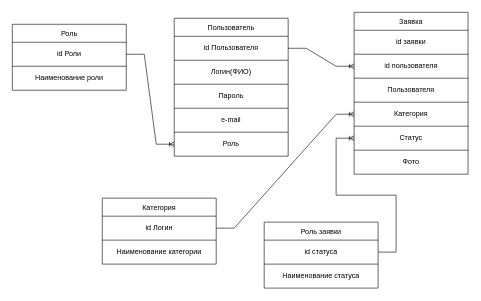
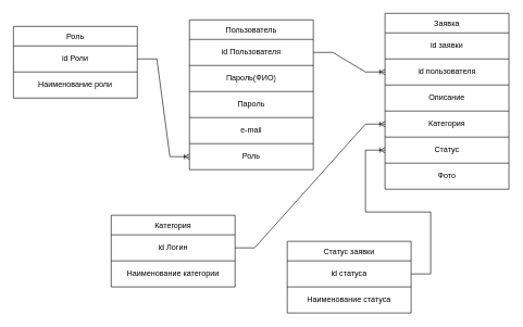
- <mxCell id="6" value="Логин(ФИО)" style="shape=partialRectangle;html=1;whiteSpace=wrap;connectable=0;strokeColor=inherit;overflow=hidden;fillColor=none;top=0;left=0;bottom=0;right=0;pointerEvents=1;" vertex="1" parent="5"><mxGeometry width="190" height="40" as="geometry"><mxRectangle width="190" height="40" as="alternateBounds" /></mxGeometry></mxCell>
+ <mxCell id="6" value="Пароль(ФИО)" style="shape=partialRectangle;html=1;whiteSpace=wrap;connectable=0;strokeColor=inherit;overflow=hidden;fillColor=none;top=0;left=0;bottom=0;right=0;pointerEvents=1;" vertex="1" parent="5"><mxGeometry width="190" height="40" as="geometry"><mxRectangle width="190" height="40" as="alternateBounds" /></mxGeometry></mxCell>
- <mxCell id="29" value="Пользователя" style="shape=partialRectangle;html=1;whiteSpace=wrap;connectable=0;strokeColor=inherit;overflow=hidden;fillColor=none;top=0;left=0;bottom=0;right=0;pointerEvents=1;" vertex="1" parent="28"><mxGeometry width="190" height="40" as="geometry"><mxRectangle width="190" height="40" as="alternateBounds" /></mxGeometry></mxCell>
+ <mxCell id="29" value="Описание" style="shape=partialRectangle;html=1;whiteSpace=wrap;connectable=0;strokeColor=inherit;overflow=hidden;fillColor=none;top=0;left=0;bottom=0;right=0;pointerEvents=1;" vertex="1" parent="28"><mxGeometry width="190" height="40" as="geometry"><mxRectangle width="190" height="40" as="alternateBounds" /></mxGeometry></mxCell>
- <mxCell id="36" value="Роль заявки" style="shape=table;startSize=30;container=1;collapsible=0;childLayout=tableLayout;" vertex="1" parent="1"><mxGeometry x="440" y="370" width="190" height="110" as="geometry" /></mxCell>
+ <mxCell id="36" value="Статус заявки" style="shape=table;startSize=30;container=1;collapsible=0;childLayout=tableLayout;" vertex="1" parent="1"><mxGeometry x="440" y="370" width="190" height="110" as="geometry" /></mxCell>
